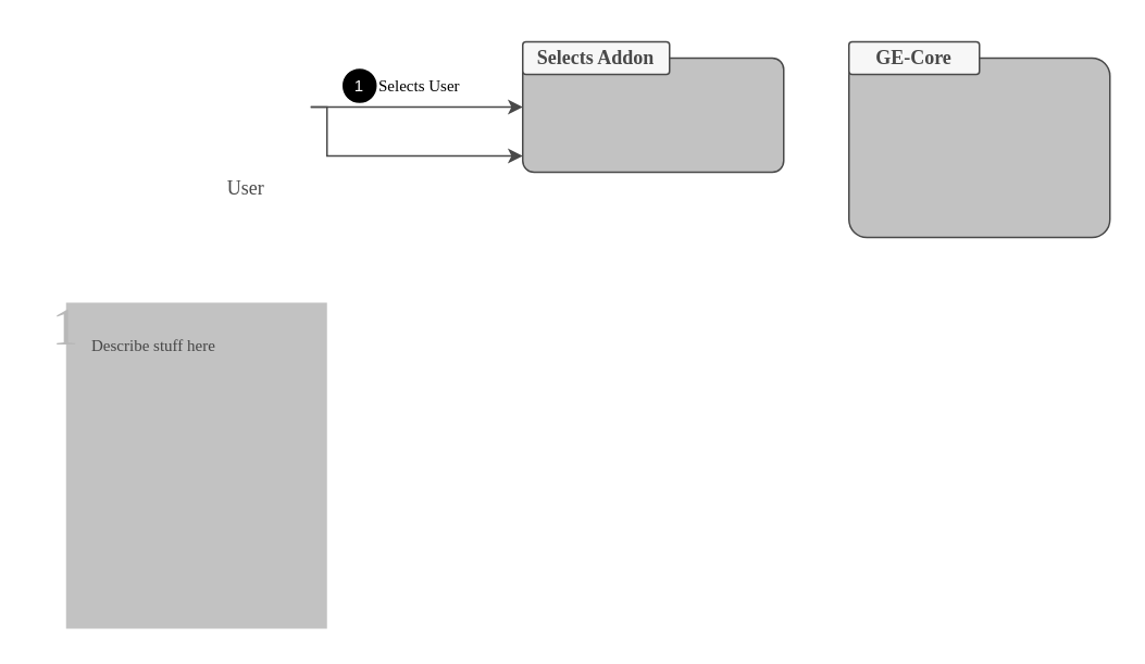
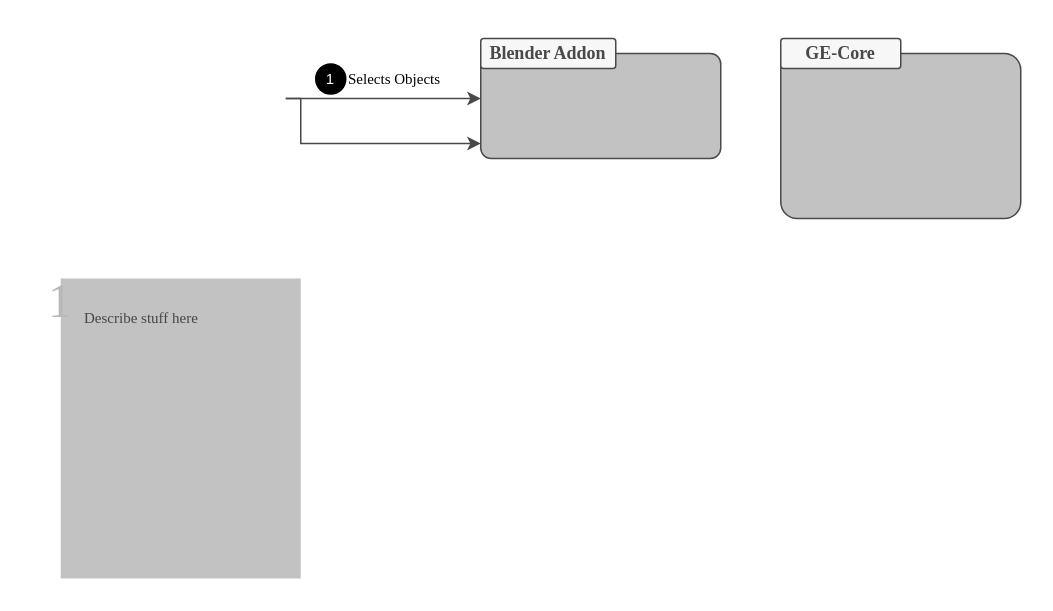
- <mxCell id="8" value="Selects Addon" style="rounded=1;shadow=0;glass=0;comic=0;fontFamily=Roboto Slab;fontSource=https%3A%2F%2Ffonts.googleapis.com%2Fcss%3Ffamily%3DRoboto%2BSlab;fontColor=#494949;strokeColor=#494949;fillColor=#F7F7F7;gradientColor=none;align=center;verticalAlign=middle;part=0;connectable=0;allowArrows=0;rotatable=0;horizontal=1;arcSize=10;fontStyle=1;whiteSpace=wrap;recursiveResize=0;container=1;collapsible=0;" parent="6" vertex="1"><mxGeometry width="90" height="20" as="geometry" /></mxCell>
+ <mxCell id="8" value="Blender Addon" style="rounded=1;shadow=0;glass=0;comic=0;fontFamily=Roboto Slab;fontSource=https%3A%2F%2Ffonts.googleapis.com%2Fcss%3Ffamily%3DRoboto%2BSlab;fontColor=#494949;strokeColor=#494949;fillColor=#F7F7F7;gradientColor=none;align=center;verticalAlign=middle;part=0;connectable=0;allowArrows=0;rotatable=0;horizontal=1;arcSize=10;fontStyle=1;whiteSpace=wrap;recursiveResize=0;container=1;collapsible=0;" parent="6" vertex="1"><mxGeometry width="90" height="20" as="geometry" /></mxCell>
- <mxCell id="4" value="Selects User" style="text;strokeColor=none;fillColor=none;align=left;verticalAlign=middle;whiteSpace=wrap;rounded=0;fontFamily=Roboto Slab;fontSource=https%3A%2F%2Ffonts.googleapis.com%2Fcss%3Ffamily%3DRoboto%2BSlab;fontSize=10;allowArrows=0;connectable=0;recursiveResize=0;autosize=1;" parent="2" vertex="1"><mxGeometry x="20" width="90" height="20" as="geometry" /></mxCell>
+ <mxCell id="4" value="Selects Objects" style="text;strokeColor=none;fillColor=none;align=left;verticalAlign=middle;whiteSpace=wrap;rounded=0;fontFamily=Roboto Slab;fontSource=https%3A%2F%2Ffonts.googleapis.com%2Fcss%3Ffamily%3DRoboto%2BSlab;fontSize=10;allowArrows=0;connectable=0;recursiveResize=0;autosize=1;" parent="2" vertex="1"><mxGeometry x="20" width="90" height="20" as="geometry" /></mxCell>
- <mxCell id="14" value="User" style="text;html=1;align=center;verticalAlign=middle;resizable=0;points=[];autosize=1;strokeColor=none;fillColor=none;fontColor=#494949;fontFamily=Roboto Slab;fontSource=https%3A%2F%2Ffonts.googleapis.com%2Fcss%3Ffamily%3DRoboto%2BSlab;" parent="12" vertex="1"><mxGeometry x="20" y="80" width="40" height="20" as="geometry" /></mxCell>
